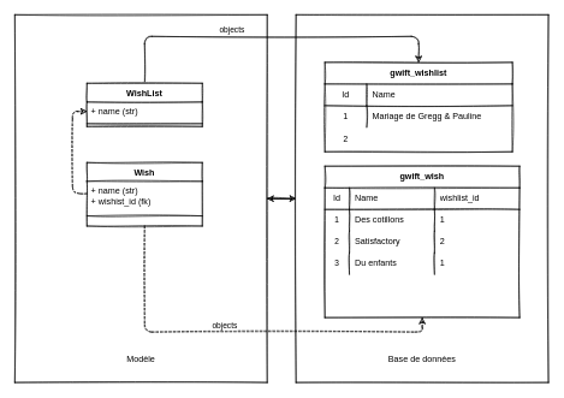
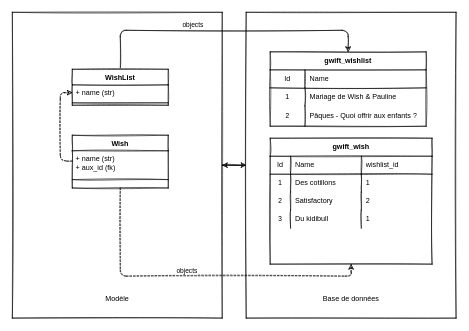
- <mxCell id="23" value="Mariage de Gregg &amp;amp; Pauline" style="shape=partialRectangle;html=1;whiteSpace=wrap;connectable=0;fillColor=none;top=0;left=0;bottom=0;right=0;align=left;spacingLeft=6;overflow=hidden;sketch=1;" vertex="1" parent="21"><mxGeometry x="58" width="202" height="30" as="geometry" /></mxCell>
+ <mxCell id="23" value="Mariage de Wish &amp;amp; Pauline" style="shape=partialRectangle;html=1;whiteSpace=wrap;connectable=0;fillColor=none;top=0;left=0;bottom=0;right=0;align=left;spacingLeft=6;overflow=hidden;sketch=1;" vertex="1" parent="21"><mxGeometry x="58" width="202" height="30" as="geometry" /></mxCell>
+ <mxCell id="26" value="Pâques - Quoi offrir aux enfants ?" style="shape=partialRectangle;html=1;whiteSpace=wrap;connectable=0;fillColor=none;top=0;left=0;bottom=0;right=0;align=left;spacingLeft=6;overflow=hidden;sketch=1;" vertex="1" parent="24"><mxGeometry x="58" width="202" height="34" as="geometry" /></mxCell>
- <mxCell id="14" value="+ name (str)&#10;+ wishist_id (fk)" style="text;strokeColor=none;fillColor=none;align=left;verticalAlign=top;spacingLeft=4;spacingRight=4;overflow=hidden;rotatable=0;points=[[0,0.5],[1,0.5]];portConstraint=eastwest;sketch=1;" vertex="1" parent="13"><mxGeometry y="26" width="160" height="34" as="geometry" /></mxCell>
+ <mxCell id="14" value="+ name (str)&#10;+ aux_id (fk)" style="text;strokeColor=none;fillColor=none;align=left;verticalAlign=top;spacingLeft=4;spacingRight=4;overflow=hidden;rotatable=0;points=[[0,0.5],[1,0.5]];portConstraint=eastwest;sketch=1;" vertex="1" parent="13"><mxGeometry y="26" width="160" height="34" as="geometry" /></mxCell>
- <mxCell id="42" value="Du enfants" style="shape=partialRectangle;html=1;whiteSpace=wrap;connectable=0;fillColor=none;top=0;left=0;bottom=0;right=0;align=left;spacingLeft=6;overflow=hidden;sketch=1;" vertex="1" parent="40"><mxGeometry x="34" width="118" height="30" as="geometry" /></mxCell>
+ <mxCell id="42" value="Du kidibull" style="shape=partialRectangle;html=1;whiteSpace=wrap;connectable=0;fillColor=none;top=0;left=0;bottom=0;right=0;align=left;spacingLeft=6;overflow=hidden;sketch=1;" vertex="1" parent="40"><mxGeometry x="34" width="118" height="30" as="geometry" /></mxCell>
